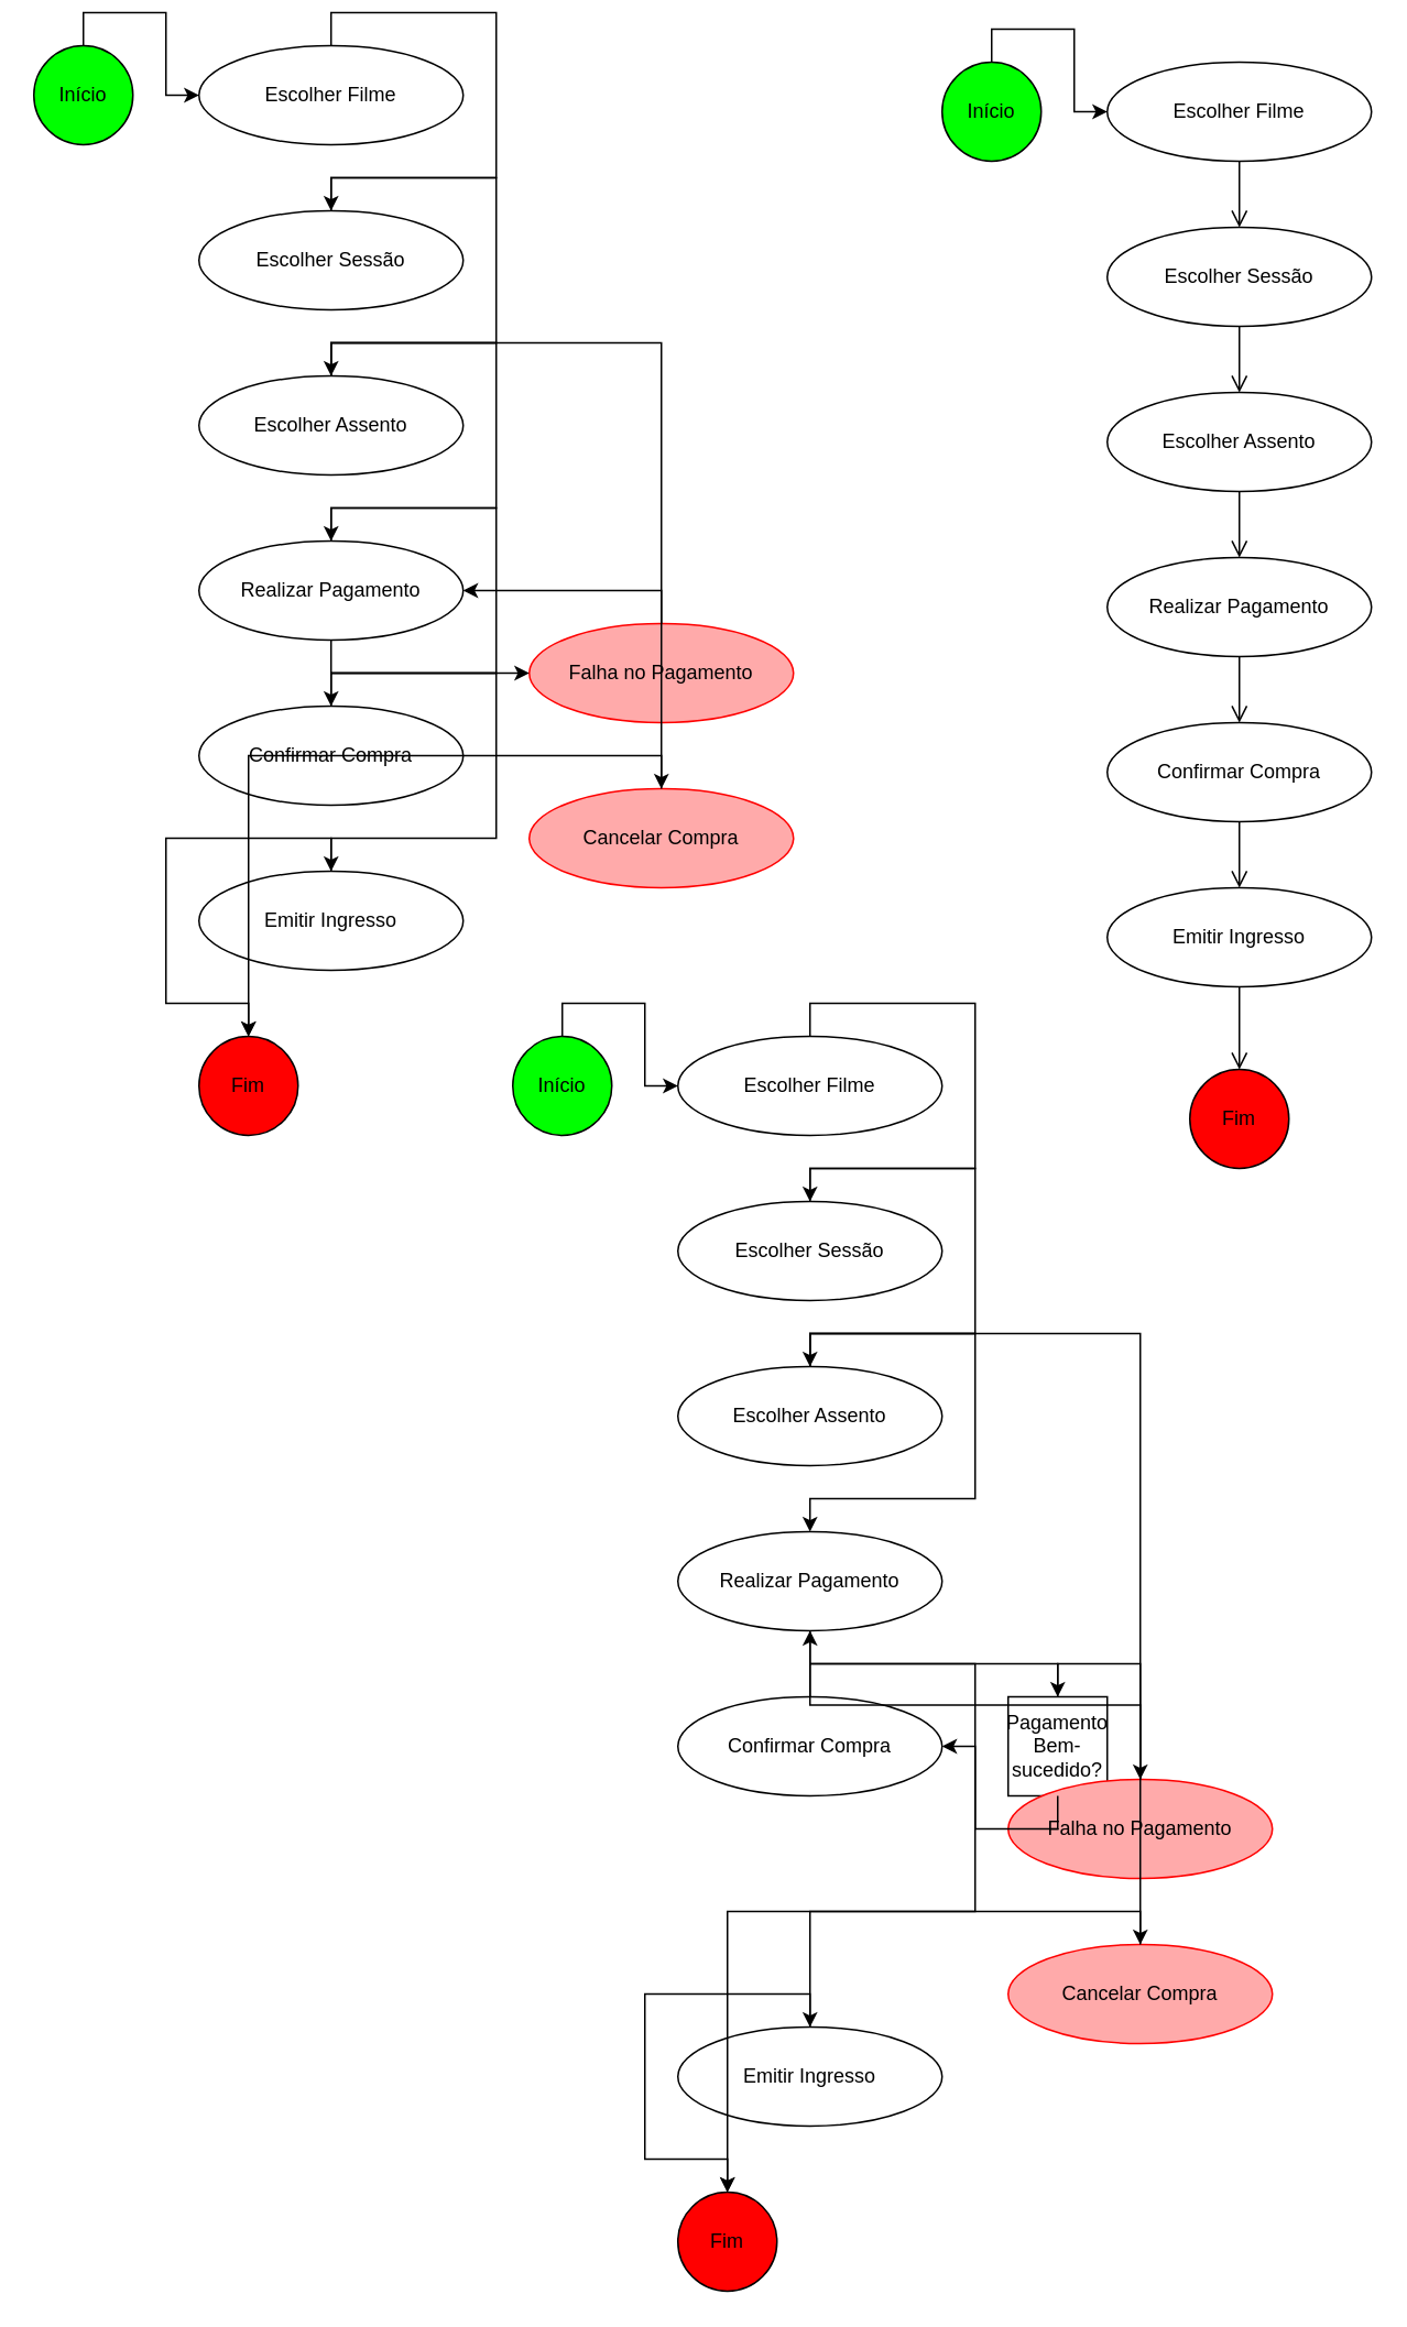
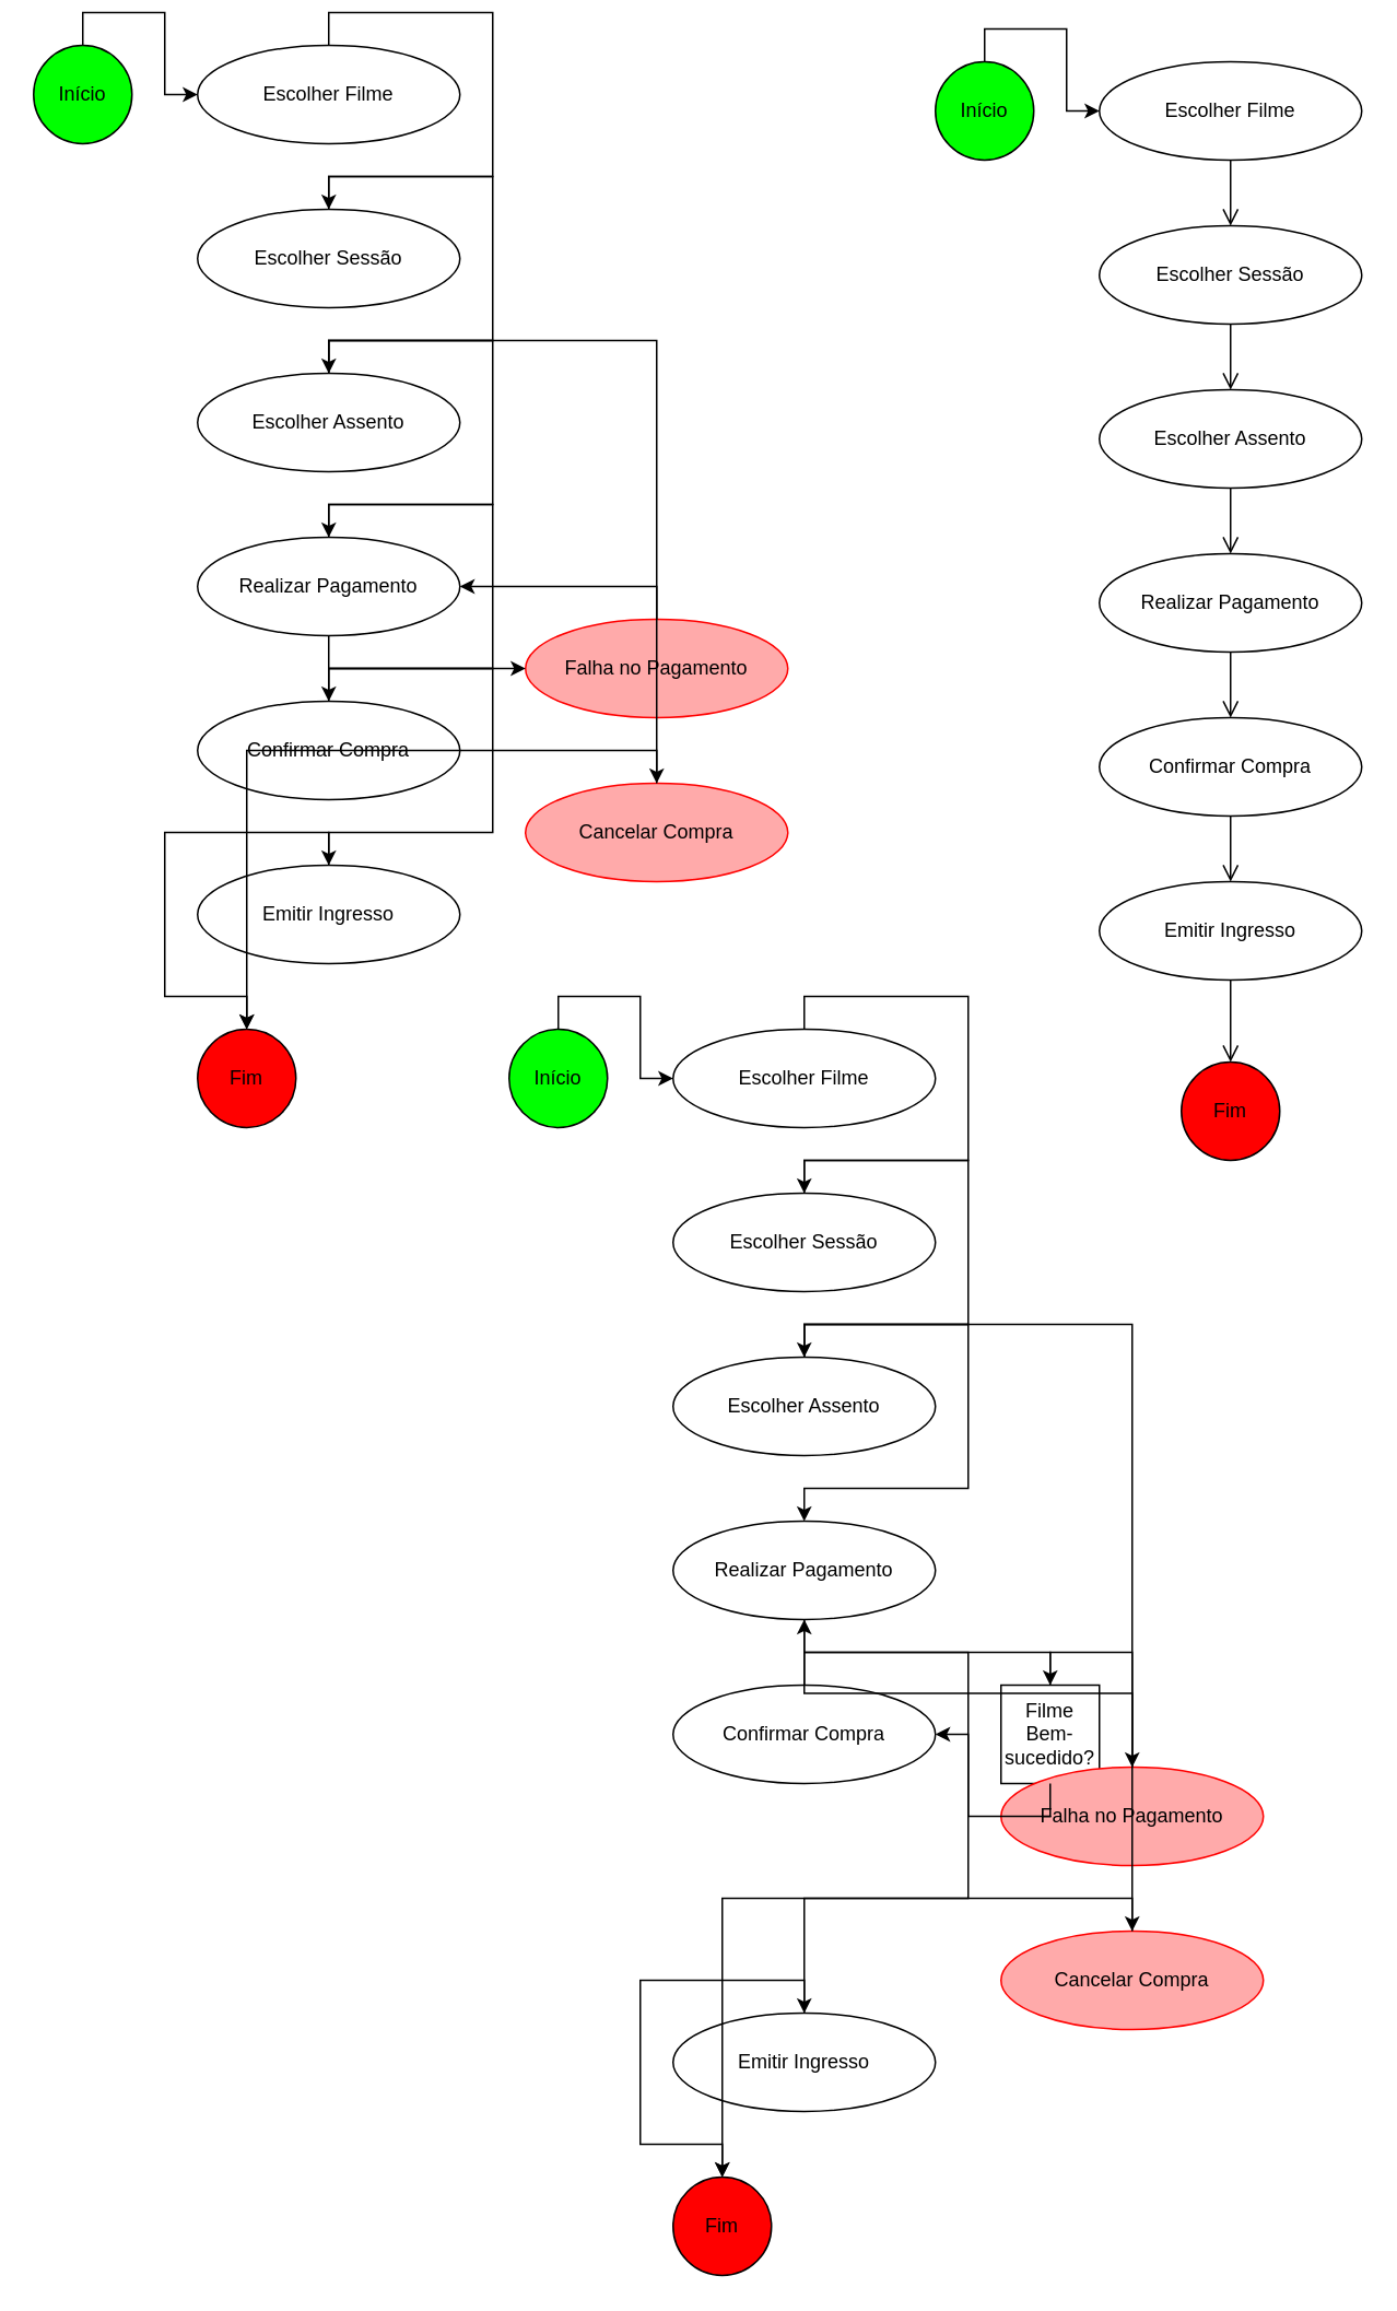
- <mxCell id="43" value="Pagamento Bem-sucedido?" style="shape=diamond;whiteSpace=wrap;html=1;" vertex="1" parent="1"><mxGeometry x="610" y="1020" width="60" height="60" as="geometry" /></mxCell>
+ <mxCell id="43" value="Filme Bem-sucedido?" style="shape=diamond;whiteSpace=wrap;html=1;" vertex="1" parent="1"><mxGeometry x="610" y="1020" width="60" height="60" as="geometry" /></mxCell>
